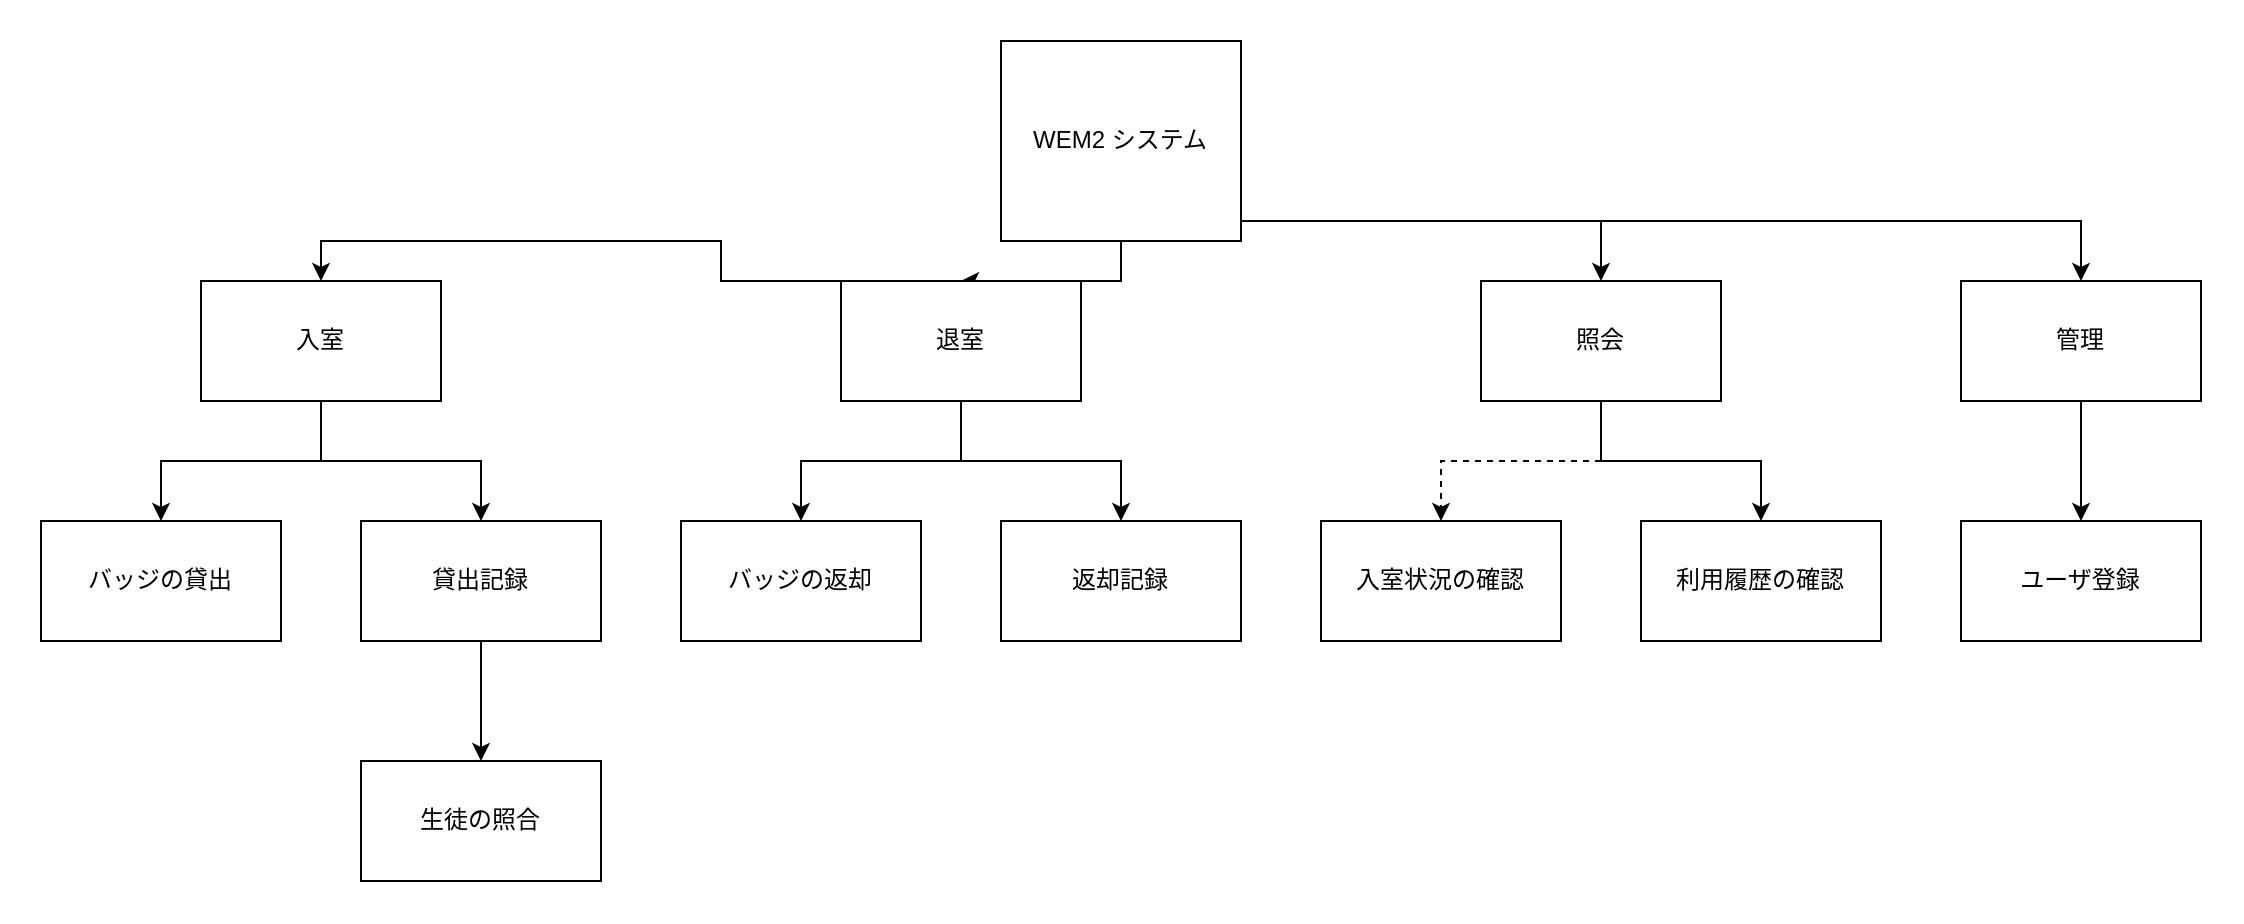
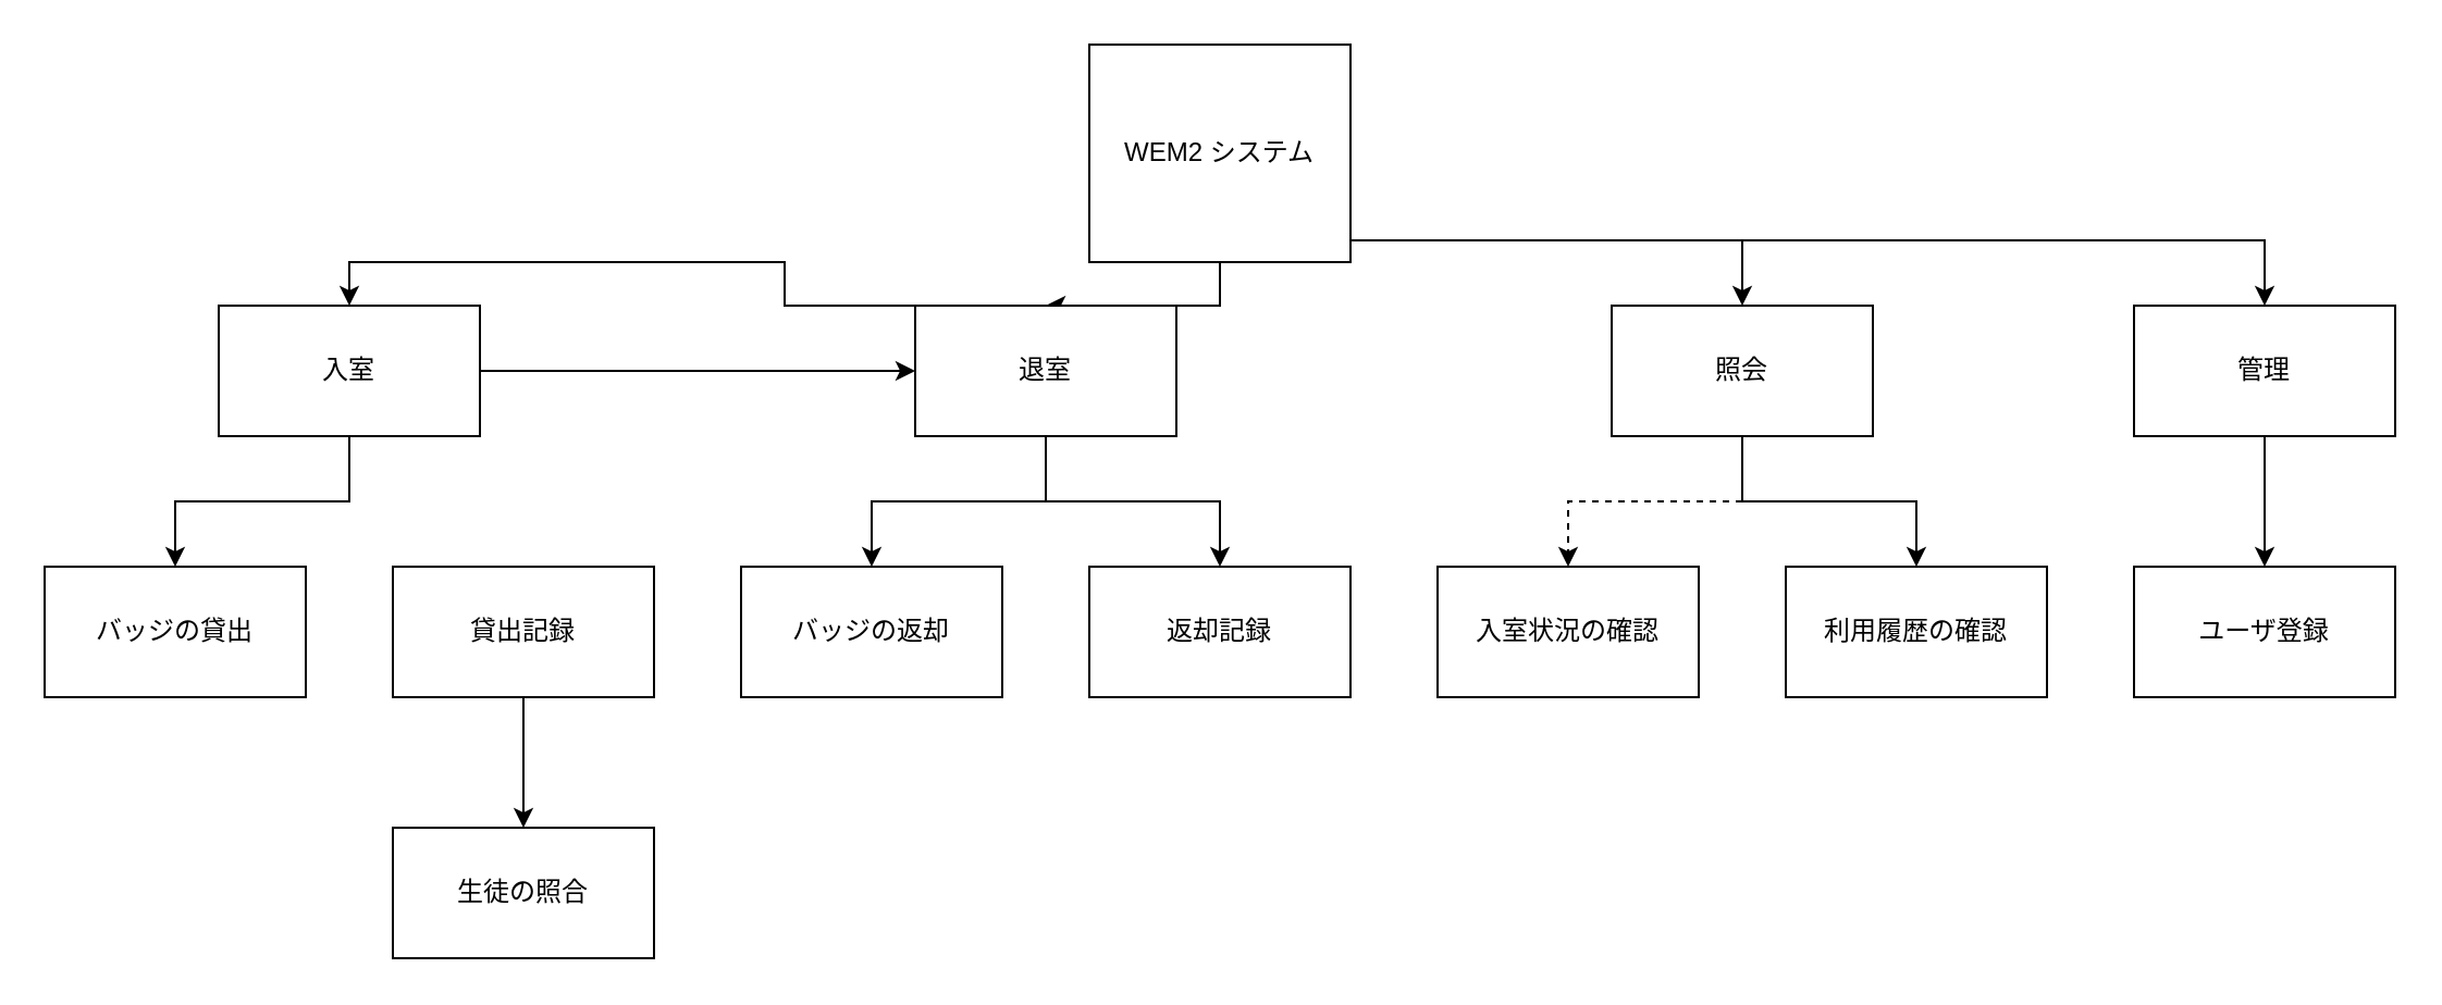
- <mxCell id="7" style="edgeStyle=orthogonalEdgeStyle;rounded=0;orthogonalLoop=1;jettySize=auto;html=1;entryX=0.5;entryY=0;entryDx=0;entryDy=0;" edge="1" parent="1" source="9" target="25"><mxGeometry relative="1" as="geometry" /></mxCell>
+ <mxCell id="7" style="edgeStyle=orthogonalEdgeStyle;rounded=0;orthogonalLoop=1;jettySize=auto;html=1;" edge="1" parent="1" source="9" target="12"><mxGeometry relative="1" as="geometry" /></mxCell>
